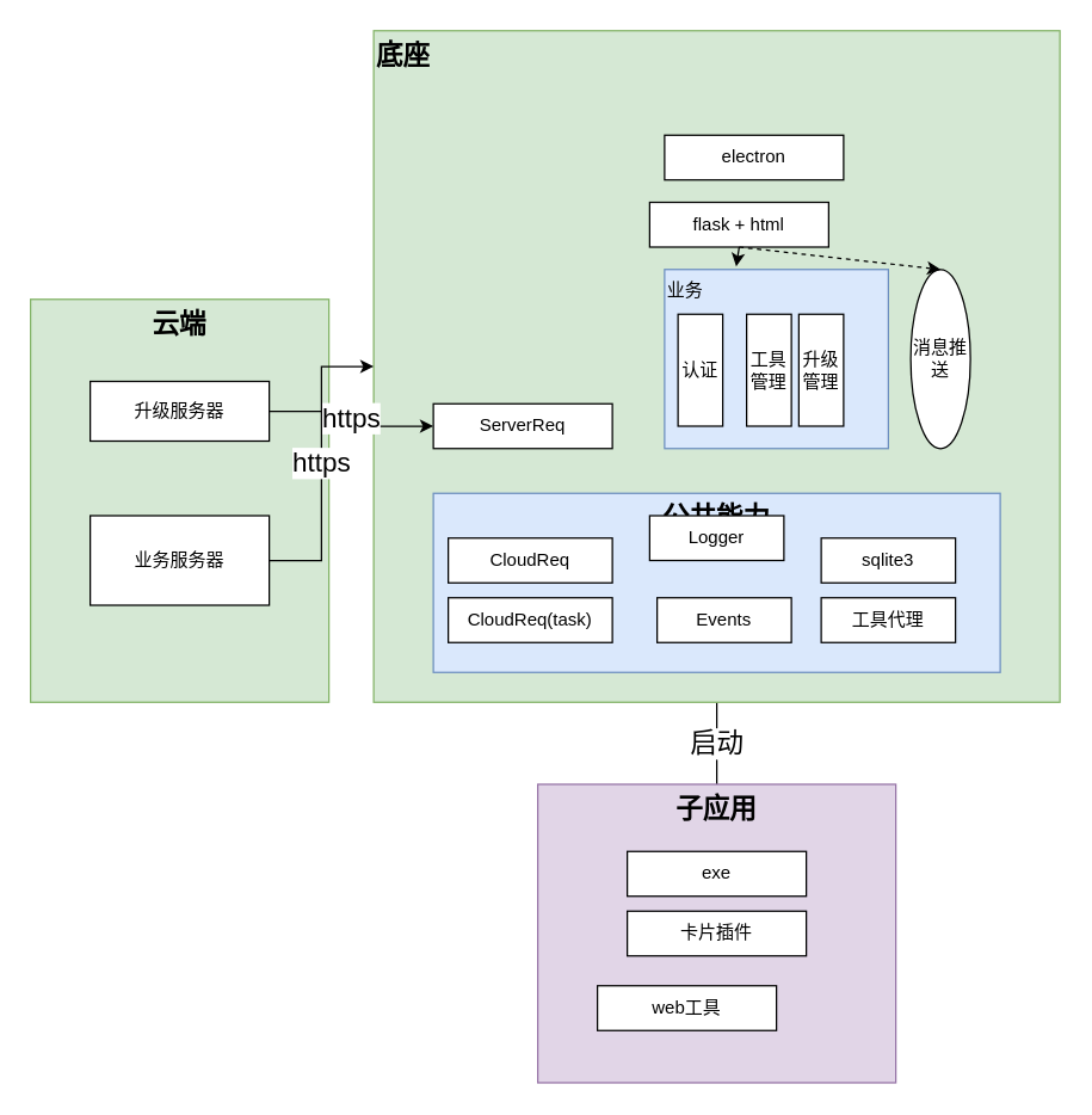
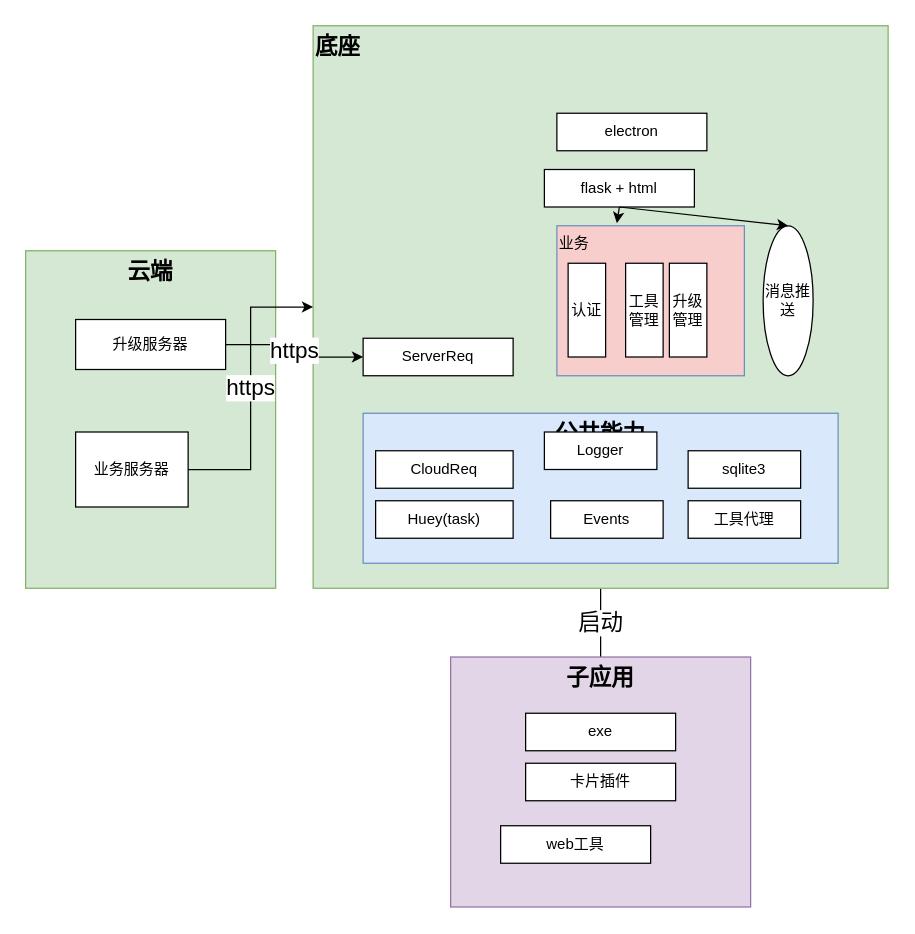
- <mxCell id="25" value="" style="endArrow=classic;html=1;rounded=0;fontSize=18;exitX=0.5;exitY=1;exitDx=0;exitDy=0;entryX=0;entryY=0.5;entryDx=0;entryDy=0;dashed=1;" edge="1" parent="1" source="12" target="16"><mxGeometry width="50" height="50" relative="1" as="geometry"><mxPoint x="515" y="170" as="sourcePoint" /><mxPoint x="503" y="187.96" as="targetPoint" /></mxGeometry></mxCell>
+ <mxCell id="25" value="" style="endArrow=classic;html=1;rounded=0;fontSize=18;exitX=0.5;exitY=1;exitDx=0;exitDy=0;entryX=0;entryY=0.5;entryDx=0;entryDy=0;" edge="1" parent="1" source="12" target="16"><mxGeometry width="50" height="50" relative="1" as="geometry"><mxPoint x="515" y="170" as="sourcePoint" /><mxPoint x="503" y="187.96" as="targetPoint" /></mxGeometry></mxCell>
- <mxCell id="11" value="业务" style="whiteSpace=wrap;html=1;align=left;verticalAlign=top;fillColor=#dae8fc;strokeColor=#6c8ebf;" vertex="1" parent="1"><mxGeometry x="445" y="180" width="150" height="120" as="geometry" /></mxCell>
+ <mxCell id="11" value="业务" style="whiteSpace=wrap;html=1;align=left;verticalAlign=top;fillColor=#f8cecc;strokeColor=#6c8ebf;" vertex="1" parent="1"><mxGeometry x="445" y="180" width="150" height="120" as="geometry" /></mxCell>
- <mxCell id="9" value="业务服务器" style="whiteSpace=wrap;html=1;" vertex="1" parent="1"><mxGeometry x="60" y="345" width="120" height="60" as="geometry" /></mxCell>
+ <mxCell id="9" value="业务服务器" style="whiteSpace=wrap;html=1;" vertex="1" parent="1"><mxGeometry x="60" y="345" width="90" height="60" as="geometry" /></mxCell>
- <mxCell id="21" value="CloudReq(task)" style="whiteSpace=wrap;html=1;" vertex="1" parent="1"><mxGeometry x="300" y="400" width="110" height="30" as="geometry" /></mxCell>
+ <mxCell id="21" value="Huey(task)" style="whiteSpace=wrap;html=1;" vertex="1" parent="1"><mxGeometry x="300" y="400" width="110" height="30" as="geometry" /></mxCell>
